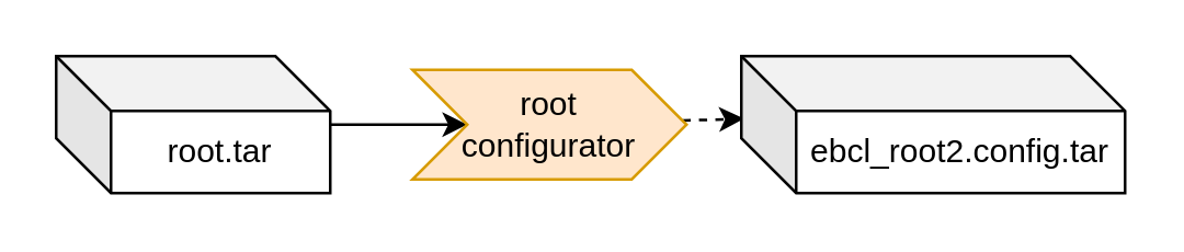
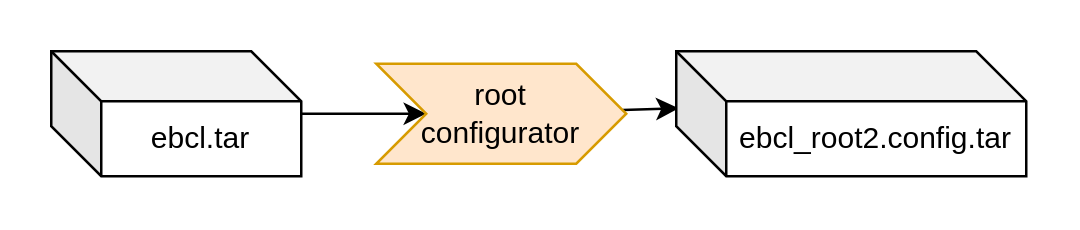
- <mxCell id="4" style="edgeStyle=none;html=1;entryX=0.007;entryY=0.457;entryDx=0;entryDy=0;entryPerimeter=0;dashed=1;" edge="1" parent="1" source="5" target="6"><mxGeometry relative="1" as="geometry" /></mxCell>
+ <mxCell id="4" style="edgeStyle=none;html=1;entryX=0.007;entryY=0.457;entryDx=0;entryDy=0;entryPerimeter=0;" edge="1" parent="1" source="5" target="6"><mxGeometry relative="1" as="geometry" /></mxCell>
- <mxCell id="3" value="root.tar" style="shape=cube;whiteSpace=wrap;html=1;boundedLbl=1;backgroundOutline=1;darkOpacity=0.05;darkOpacity2=0.1;" vertex="1" parent="1"><mxGeometry x="20" y="20" width="100" height="50" as="geometry" /></mxCell>
+ <mxCell id="3" value="ebcl.tar" style="shape=cube;whiteSpace=wrap;html=1;boundedLbl=1;backgroundOutline=1;darkOpacity=0.05;darkOpacity2=0.1;" vertex="1" parent="1"><mxGeometry x="20" y="20" width="100" height="50" as="geometry" /></mxCell>
